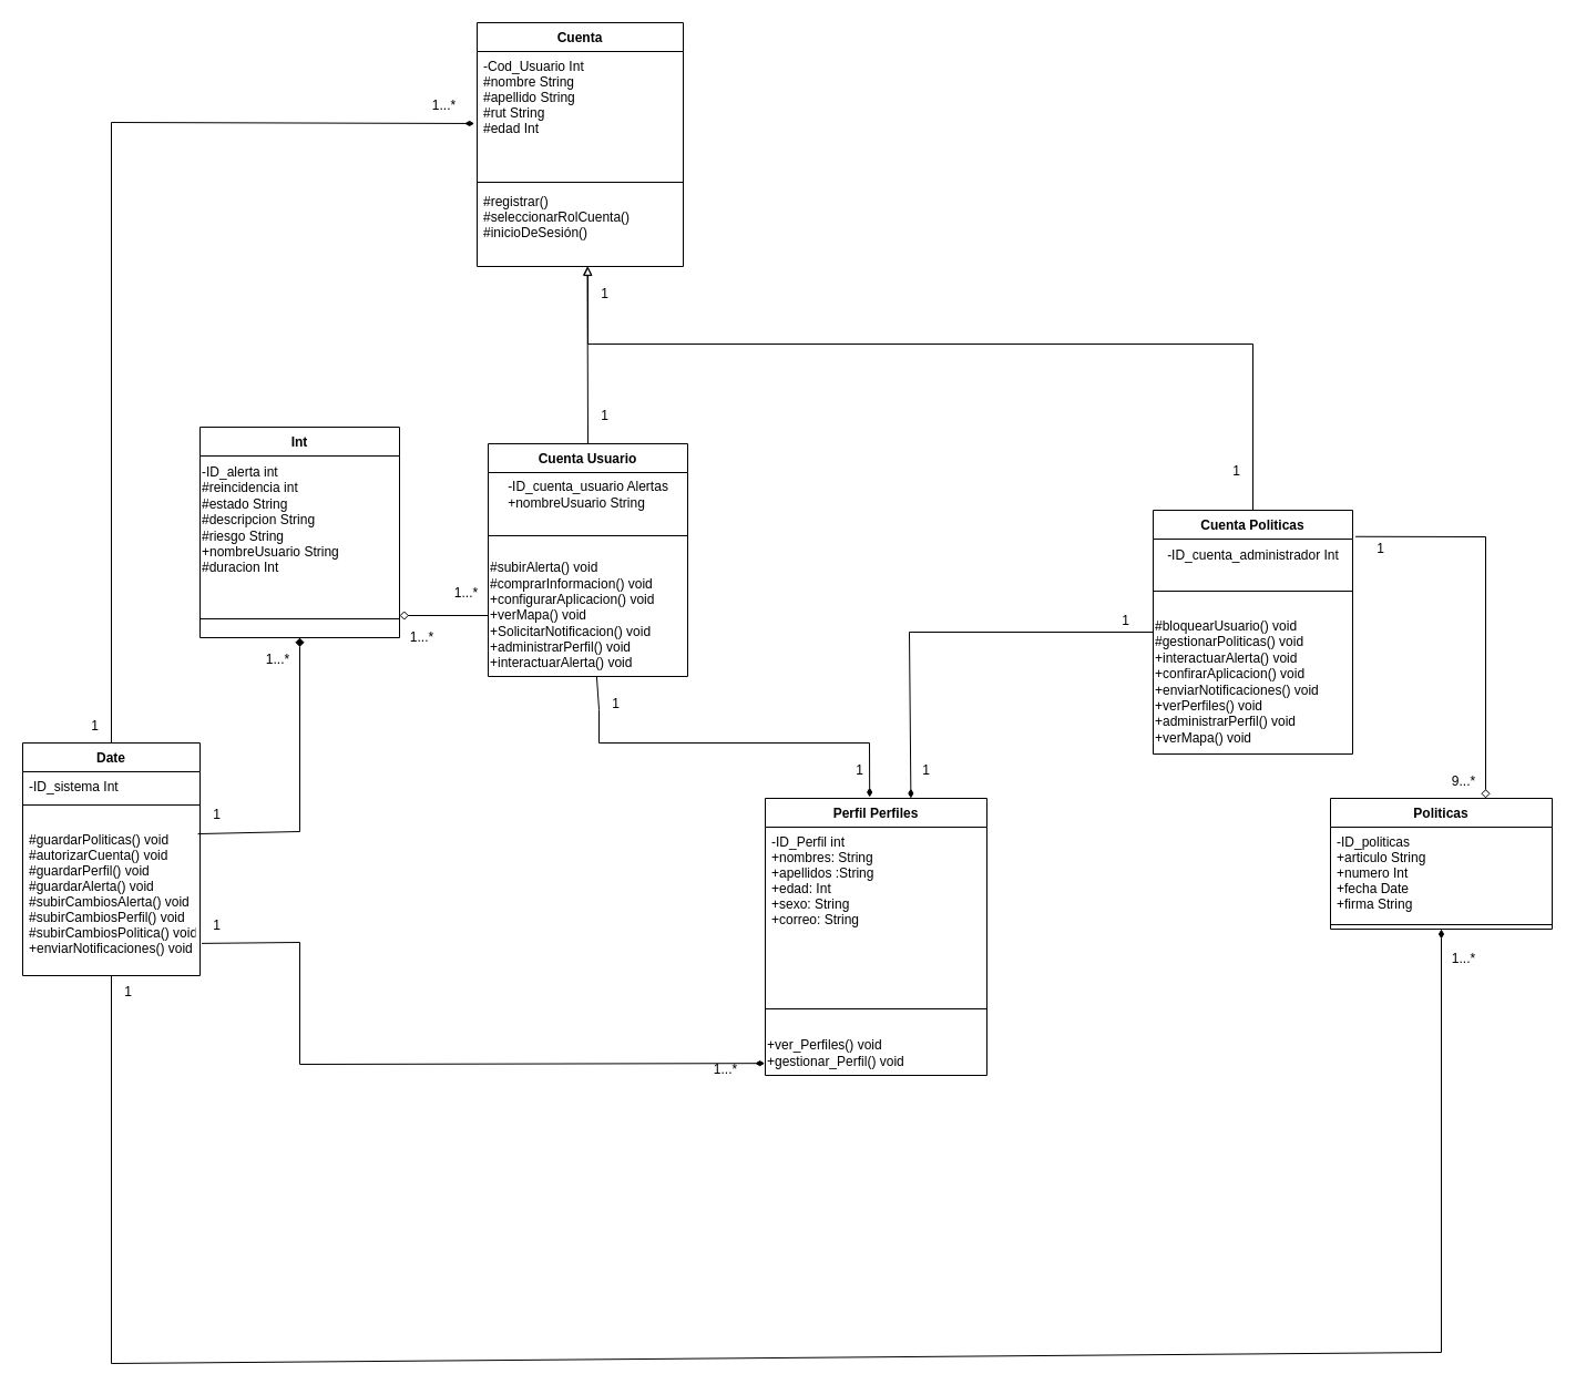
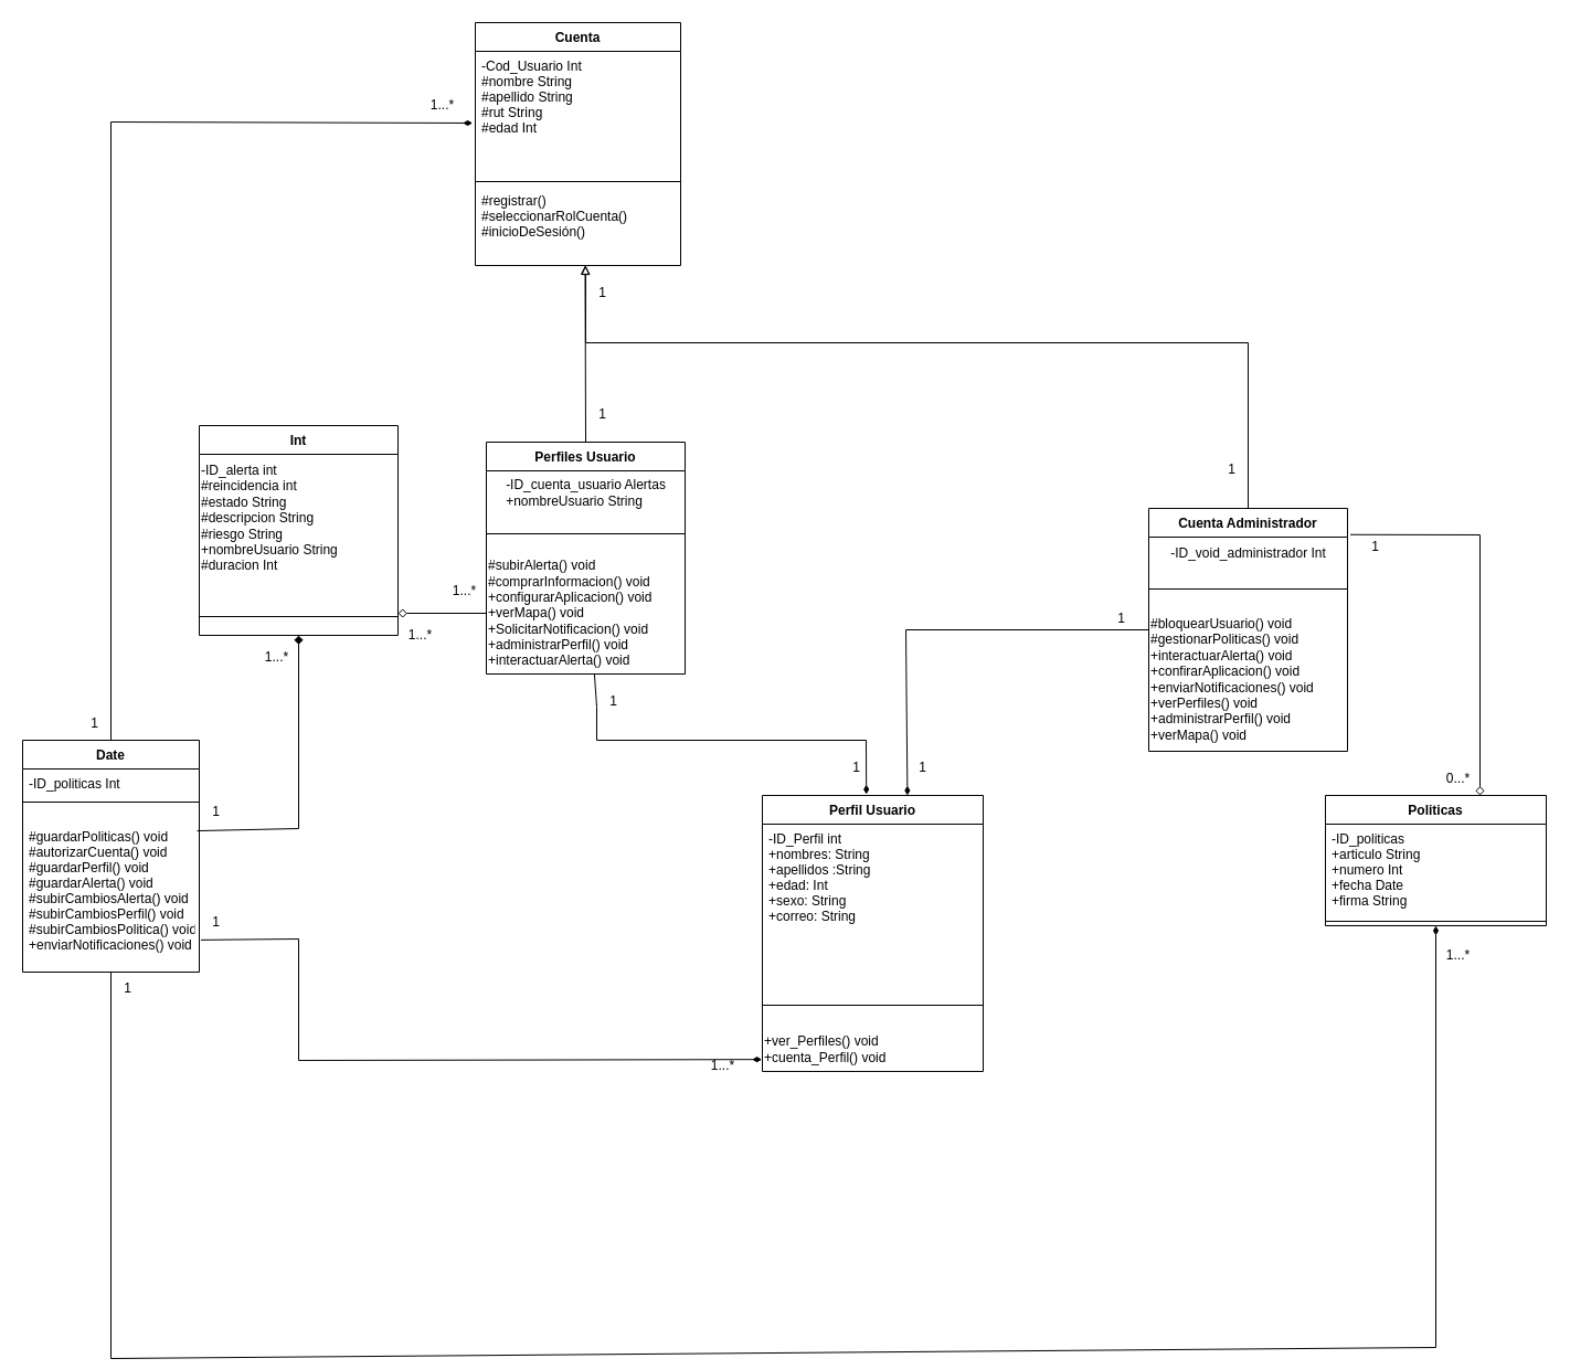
- <mxCell id="11" value="Cuenta Usuario" style="swimlane;fontStyle=1;align=center;verticalAlign=top;childLayout=stackLayout;horizontal=1;startSize=26;horizontalStack=0;resizeParent=1;resizeParentMax=0;resizeLast=0;collapsible=1;marginBottom=0;" parent="1" vertex="1"><mxGeometry x="440" y="400" width="180" height="210" as="geometry" /></mxCell>
+ <mxCell id="11" value="Perfiles Usuario" style="swimlane;fontStyle=1;align=center;verticalAlign=top;childLayout=stackLayout;horizontal=1;startSize=26;horizontalStack=0;resizeParent=1;resizeParentMax=0;resizeLast=0;collapsible=1;marginBottom=0;" parent="1" vertex="1"><mxGeometry x="440" y="400" width="180" height="210" as="geometry" /></mxCell>
- <mxCell id="28" value="Cuenta Politicas" style="swimlane;fontStyle=1;align=center;verticalAlign=top;childLayout=stackLayout;horizontal=1;startSize=26;horizontalStack=0;resizeParent=1;resizeParentMax=0;resizeLast=0;collapsible=1;marginBottom=0;" parent="1" vertex="1"><mxGeometry x="1040" y="460" width="180" height="220" as="geometry" /></mxCell>
+ <mxCell id="28" value="Cuenta Administrador" style="swimlane;fontStyle=1;align=center;verticalAlign=top;childLayout=stackLayout;horizontal=1;startSize=26;horizontalStack=0;resizeParent=1;resizeParentMax=0;resizeLast=0;collapsible=1;marginBottom=0;" parent="1" vertex="1"><mxGeometry x="1040" y="460" width="180" height="220" as="geometry" /></mxCell>
- <mxCell id="29" value="-ID_cuenta_administrador Int" style="text;html=1;align=center;verticalAlign=middle;resizable=0;points=[];autosize=1;strokeColor=none;fillColor=none;" parent="28" vertex="1"><mxGeometry y="26" width="180" height="30" as="geometry" /></mxCell>
+ <mxCell id="29" value="-ID_void_administrador Int" style="text;html=1;align=center;verticalAlign=middle;resizable=0;points=[];autosize=1;strokeColor=none;fillColor=none;" parent="28" vertex="1"><mxGeometry y="26" width="180" height="30" as="geometry" /></mxCell>
- <mxCell id="46" value="9...*" style="text;html=1;resizable=0;autosize=1;align=center;verticalAlign=middle;points=[];fillColor=none;strokeColor=none;rounded=0;" parent="1" vertex="1"><mxGeometry x="1300" y="690" width="40" height="30" as="geometry" /></mxCell>
+ <mxCell id="46" value="0...*" style="text;html=1;resizable=0;autosize=1;align=center;verticalAlign=middle;points=[];fillColor=none;strokeColor=none;rounded=0;" parent="1" vertex="1"><mxGeometry x="1300" y="690" width="40" height="30" as="geometry" /></mxCell>
- <mxCell id="7" value="-ID_sistema Int" style="text;strokeColor=none;fillColor=none;align=left;verticalAlign=top;spacingLeft=4;spacingRight=4;overflow=hidden;rotatable=0;points=[[0,0.5],[1,0.5]];portConstraint=eastwest;" parent="6" vertex="1"><mxGeometry y="26" width="160" height="26" as="geometry" /></mxCell>
+ <mxCell id="7" value="-ID_politicas Int" style="text;strokeColor=none;fillColor=none;align=left;verticalAlign=top;spacingLeft=4;spacingRight=4;overflow=hidden;rotatable=0;points=[[0,0.5],[1,0.5]];portConstraint=eastwest;" parent="6" vertex="1"><mxGeometry y="26" width="160" height="26" as="geometry" /></mxCell>
- <mxCell id="24" value="Perfil Perfiles" style="swimlane;fontStyle=1;align=center;verticalAlign=top;childLayout=stackLayout;horizontal=1;startSize=26;horizontalStack=0;resizeParent=1;resizeParentMax=0;resizeLast=0;collapsible=1;marginBottom=0;" parent="1" vertex="1"><mxGeometry x="690" y="720" width="200" height="250" as="geometry" /></mxCell>
+ <mxCell id="24" value="Perfil Usuario" style="swimlane;fontStyle=1;align=center;verticalAlign=top;childLayout=stackLayout;horizontal=1;startSize=26;horizontalStack=0;resizeParent=1;resizeParentMax=0;resizeLast=0;collapsible=1;marginBottom=0;" parent="1" vertex="1"><mxGeometry x="690" y="720" width="200" height="250" as="geometry" /></mxCell>
- <mxCell id="27" value="+ver_Perfiles() void&lt;br&gt;+gestionar_Perfil() void&lt;br&gt;" style="text;html=1;align=left;verticalAlign=middle;resizable=0;points=[];autosize=1;strokeColor=none;fillColor=none;" parent="24" vertex="1"><mxGeometry y="210" width="200" height="40" as="geometry" /></mxCell>
+ <mxCell id="27" value="+ver_Perfiles() void&lt;br&gt;+cuenta_Perfil() void&lt;br&gt;" style="text;html=1;align=left;verticalAlign=middle;resizable=0;points=[];autosize=1;strokeColor=none;fillColor=none;" parent="24" vertex="1"><mxGeometry y="210" width="200" height="40" as="geometry" /></mxCell>
